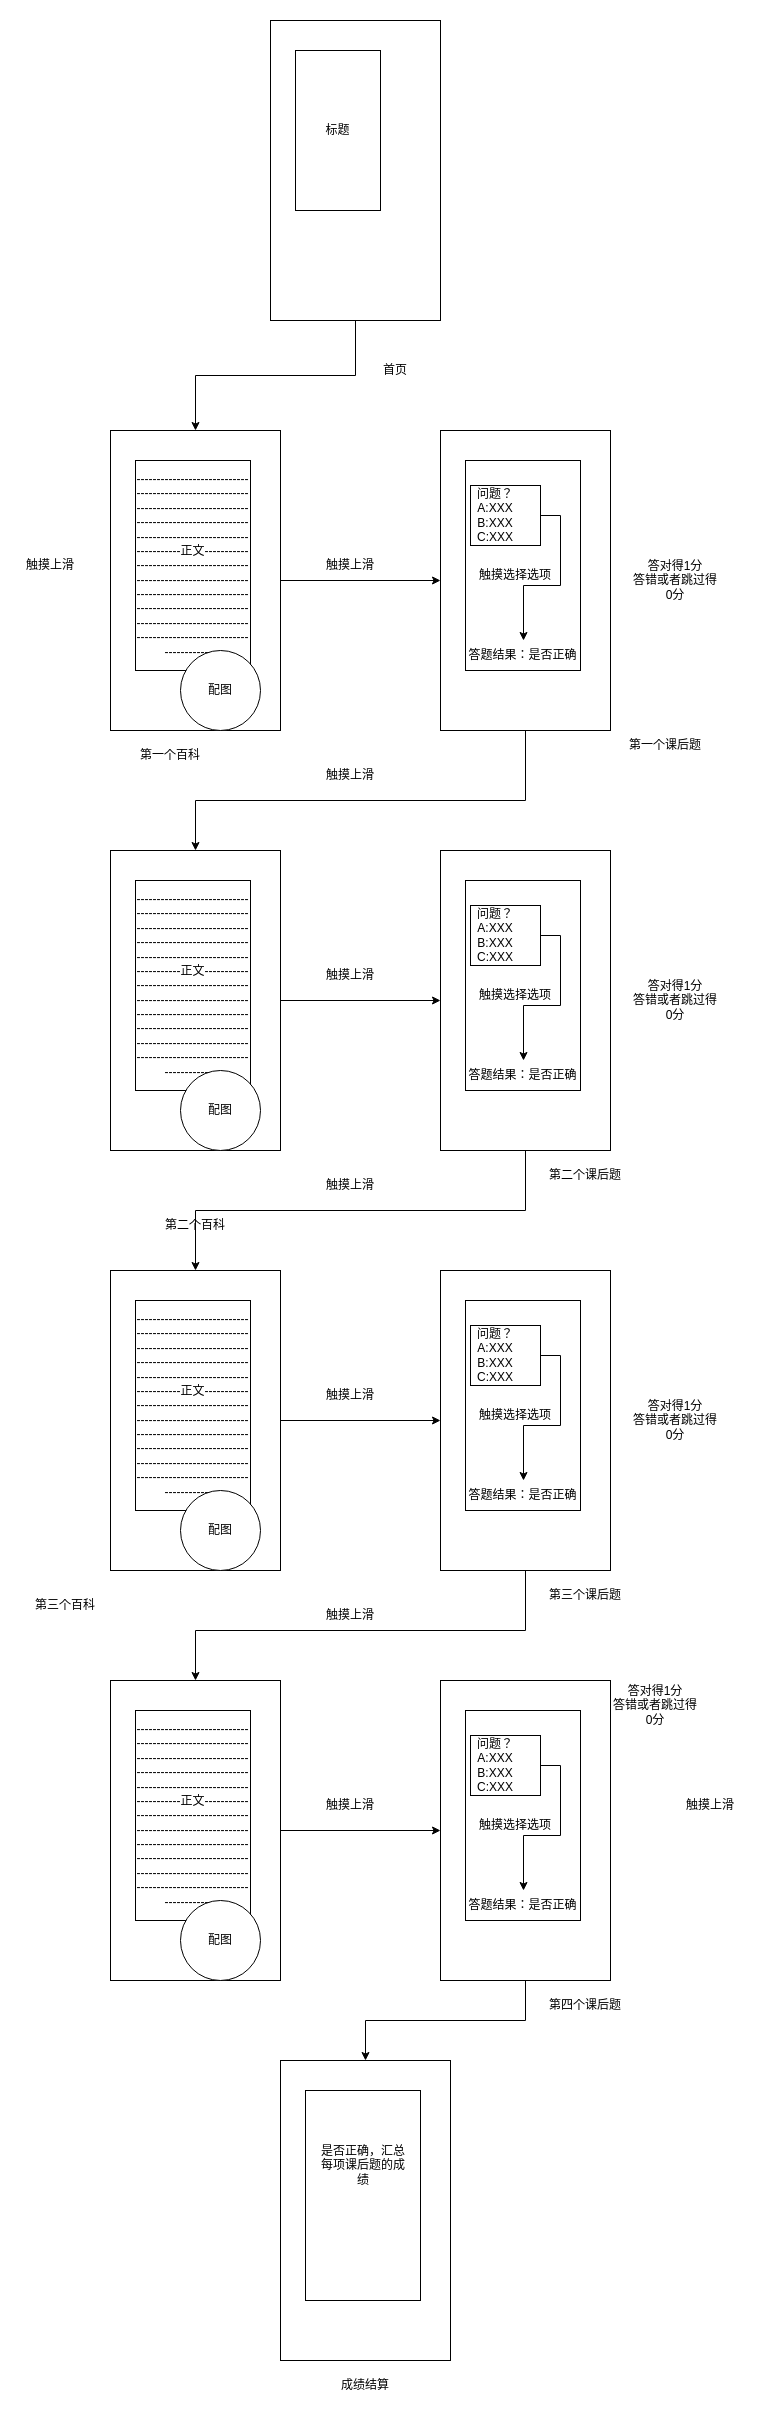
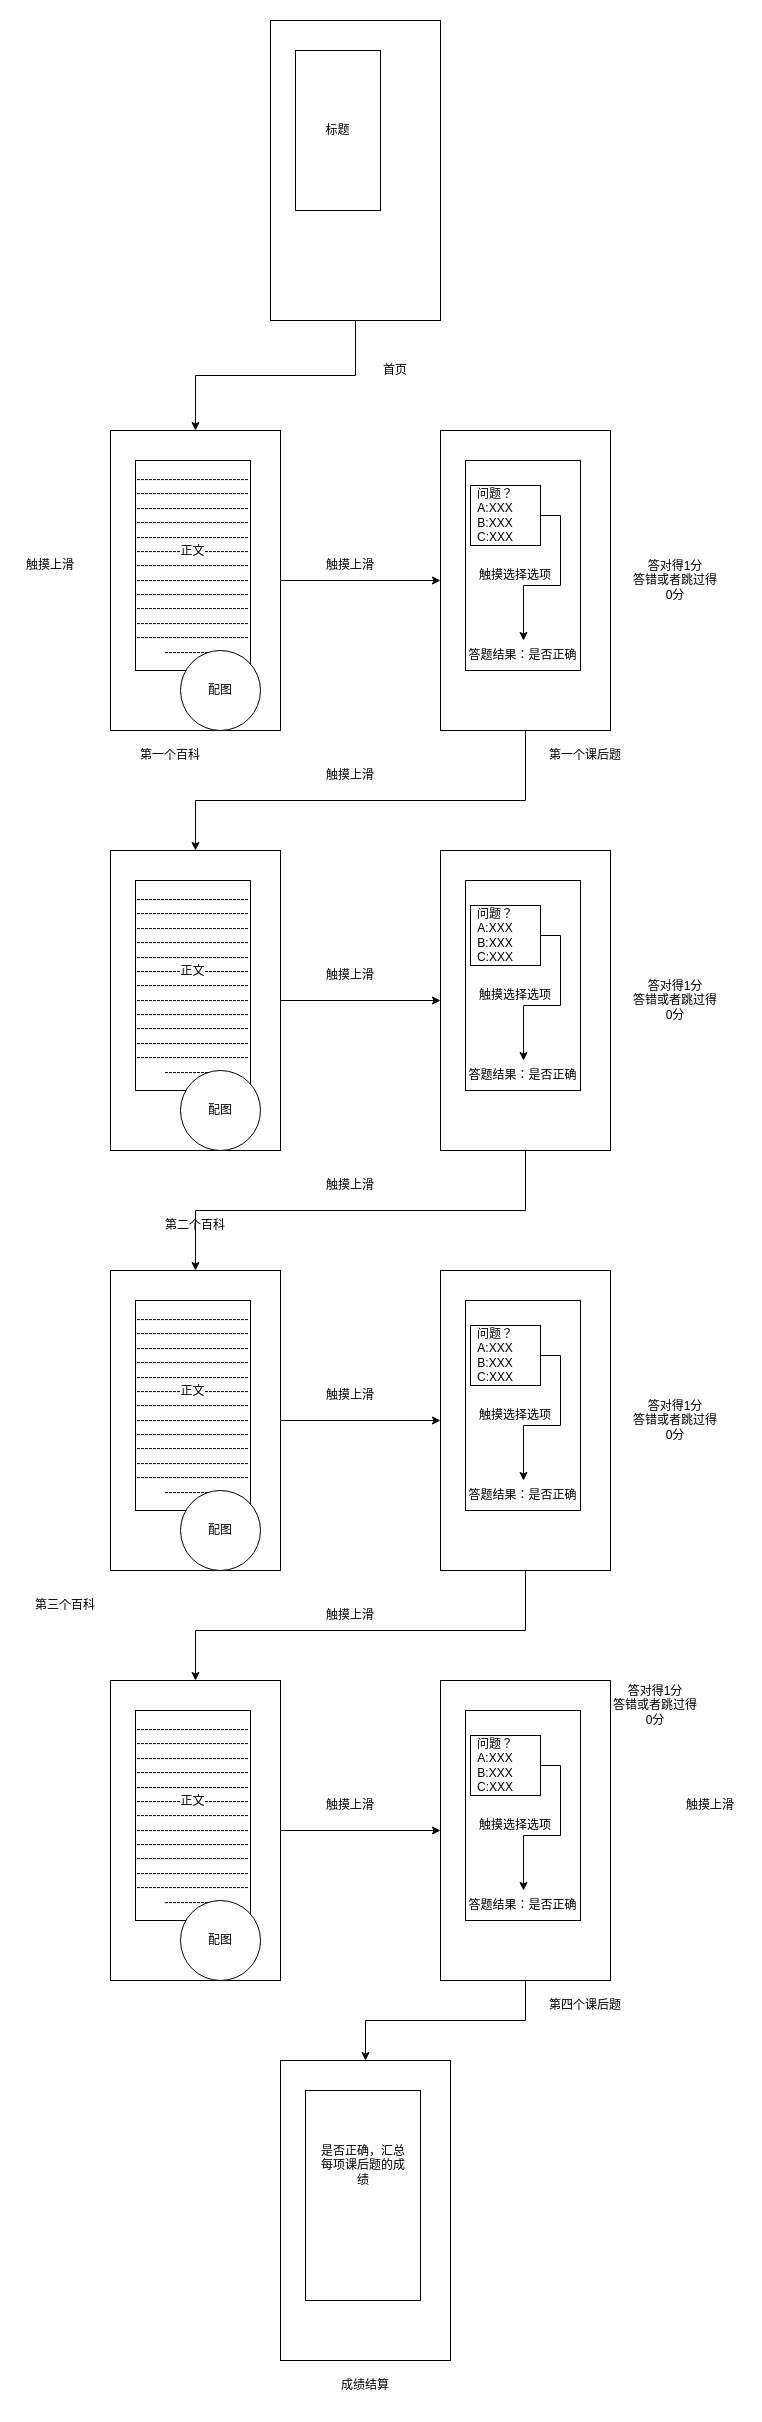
- <mxCell id="24" value="第一个课后题" style="text;strokeColor=none;align=center;fillColor=none;html=1;verticalAlign=middle;whiteSpace=wrap;rounded=0;" parent="21" vertex="1"><mxGeometry x="180" y="300" width="90" height="30" as="geometry" /></mxCell>
+ <mxCell id="24" value="第一个课后题" style="text;strokeColor=none;align=center;fillColor=none;html=1;verticalAlign=middle;whiteSpace=wrap;rounded=0;" parent="21" vertex="1"><mxGeometry x="100" y="310" width="90" height="30" as="geometry" /></mxCell>
- <mxCell id="34" value="第二个课后题" style="text;strokeColor=none;align=center;fillColor=none;html=1;verticalAlign=middle;whiteSpace=wrap;rounded=0;" parent="31" vertex="1"><mxGeometry x="100" y="310" width="90" height="30" as="geometry" /></mxCell>
- <mxCell id="51" value="第三个课后题" style="text;strokeColor=none;align=center;fillColor=none;html=1;verticalAlign=middle;whiteSpace=wrap;rounded=0;" parent="48" vertex="1"><mxGeometry x="100" y="310" width="90" height="30" as="geometry" /></mxCell>
